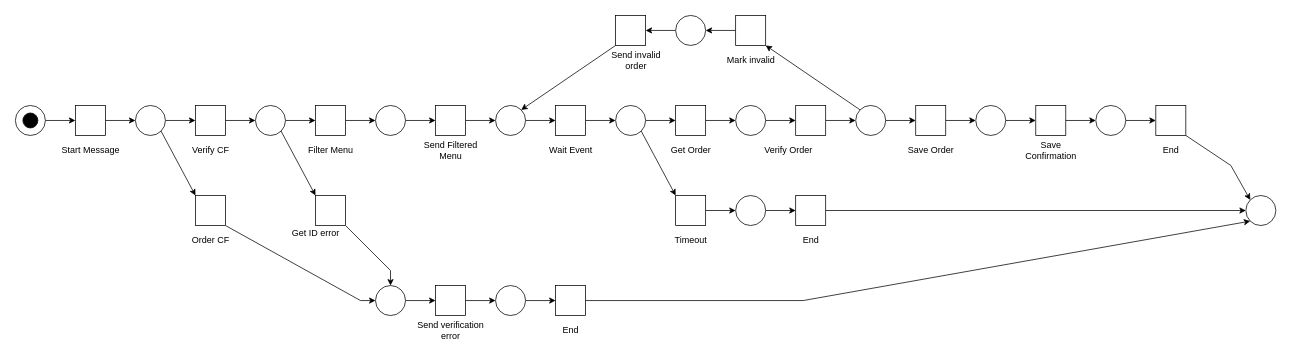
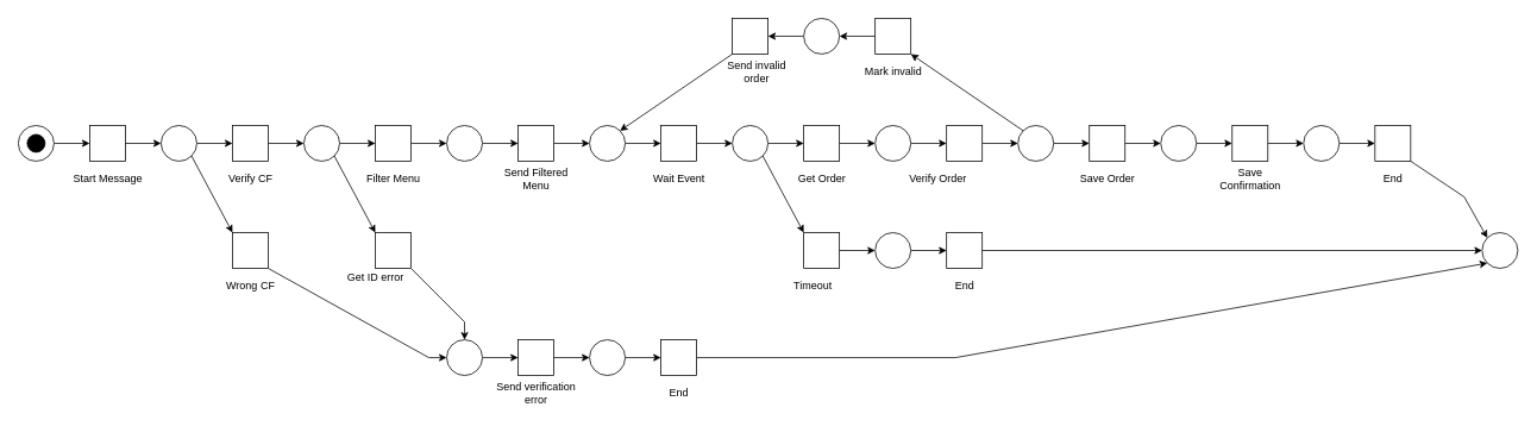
- <mxCell id="55" value="Order CF" style="text;html=1;align=center;verticalAlign=middle;resizable=0;points=[];autosize=1;strokeColor=none;fillColor=none;" vertex="1" parent="1"><mxGeometry x="245" y="310" width="70" height="20" as="geometry" /></mxCell>
+ <mxCell id="55" value="Wrong CF" style="text;html=1;align=center;verticalAlign=middle;resizable=0;points=[];autosize=1;strokeColor=none;fillColor=none;" vertex="1" parent="1"><mxGeometry x="245" y="310" width="70" height="20" as="geometry" /></mxCell>
- <mxCell id="74" value="Timeout" style="text;html=1;align=center;verticalAlign=middle;resizable=0;points=[];autosize=1;strokeColor=none;fillColor=none;" vertex="1" parent="1"><mxGeometry x="890" y="310" width="60" height="20" as="geometry" /></mxCell>
+ <mxCell id="74" value="Timeout" style="text;html=1;align=center;verticalAlign=middle;resizable=0;points=[];autosize=1;strokeColor=none;fillColor=none;" vertex="1" parent="1"><mxGeometry x="880" y="310" width="60" height="20" as="geometry" /></mxCell>
